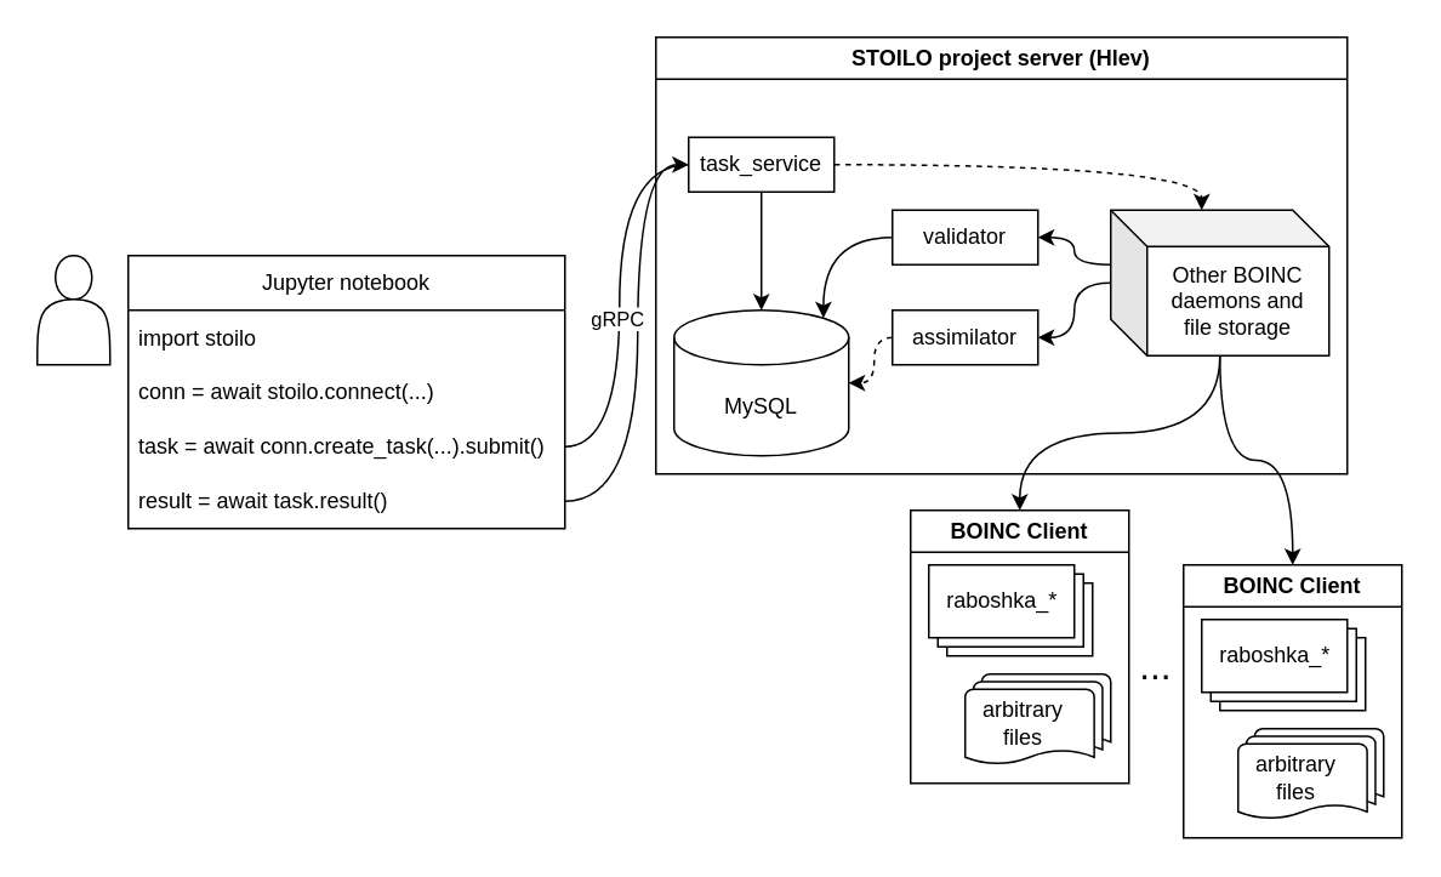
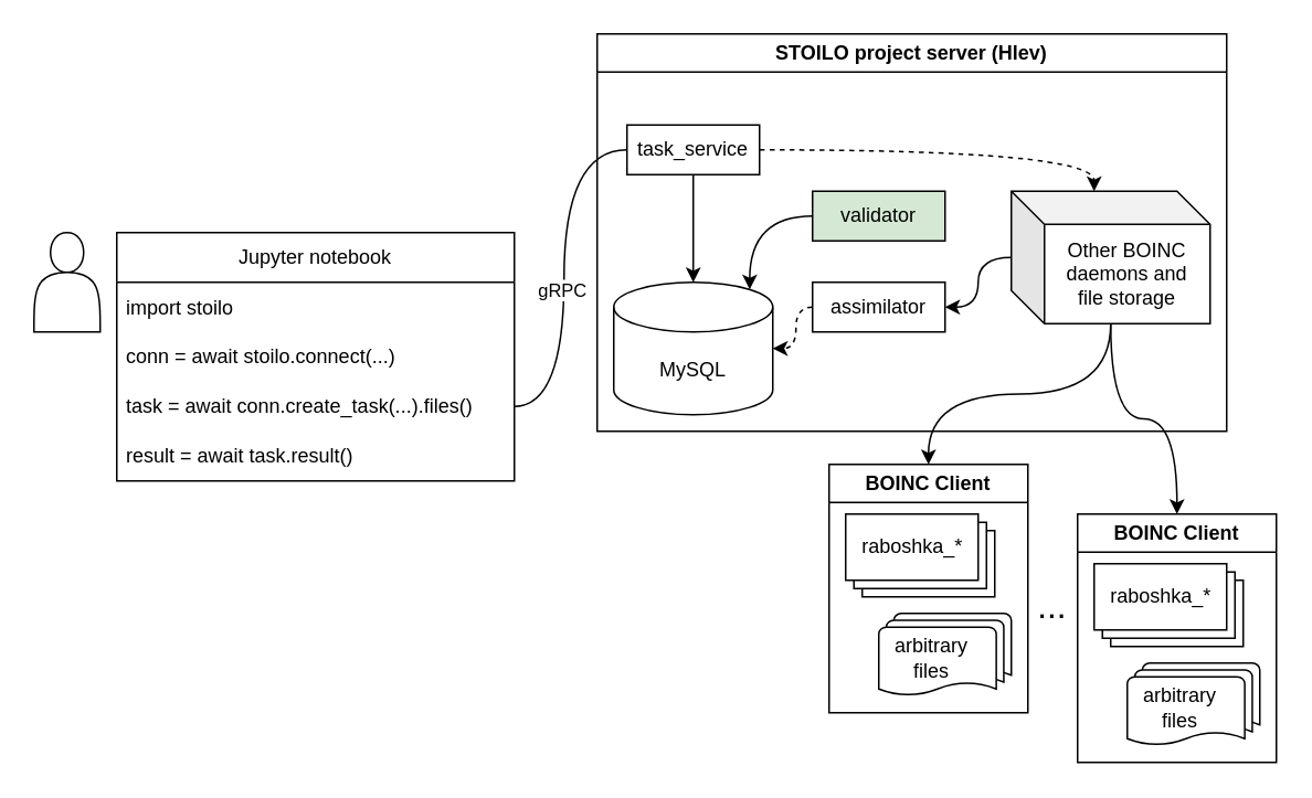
- <mxCell id="10" value="validator" style="whiteSpace=wrap;html=1;" vertex="1" parent="4"><mxGeometry x="130" y="95" width="80" height="30" as="geometry" /></mxCell>
+ <mxCell id="10" value="validator" style="whiteSpace=wrap;html=1;fillColor=#d5e8d4;" vertex="1" parent="4"><mxGeometry x="130" y="95" width="80" height="30" as="geometry" /></mxCell>
- <mxCell id="7" style="edgeStyle=orthogonalEdgeStyle;rounded=0;orthogonalLoop=1;jettySize=auto;html=1;entryX=1;entryY=0.5;entryDx=0;entryDy=0;curved=1;exitX=0;exitY=0;exitDx=0;exitDy=30;exitPerimeter=0;" edge="1" parent="4" source="9" target="10"><mxGeometry relative="1" as="geometry" /></mxCell>
- <mxCell id="2" value="" style="edgeStyle=orthogonalEdgeStyle;rounded=0;orthogonalLoop=1;jettySize=auto;html=1;entryX=0;entryY=0.5;entryDx=0;entryDy=0;curved=1;endArrow=classic;startFill=0;endFill=1;" edge="1" parent="1" source="19" target="5"><mxGeometry x="0.001" relative="1" as="geometry"><Array as="points"><mxPoint x="350" y="275" /><mxPoint x="350" y="90" /></Array><mxPoint as="offset" /></mxGeometry></mxCell>
- <mxCell id="18" value="&lt;div&gt;task = await conn.create_task(...&lt;span style=&quot;background-color: transparent; color: light-dark(rgb(0, 0, 0), rgb(255, 255, 255));&quot;&gt;).submit()&lt;/span&gt;&lt;/div&gt;" style="text;strokeColor=none;fillColor=none;align=left;verticalAlign=middle;spacingLeft=4;spacingRight=4;overflow=hidden;points=[[0,0.5],[1,0.5]];portConstraint=eastwest;rotatable=0;whiteSpace=wrap;html=1;" vertex="1" parent="16"><mxGeometry y="90" width="240" height="30" as="geometry" /></mxCell>
+ <mxCell id="18" value="&lt;div&gt;task = await conn.create_task(...&lt;span style=&quot;background-color: transparent; color: light-dark(rgb(0, 0, 0), rgb(255, 255, 255));&quot;&gt;).files()&lt;/span&gt;&lt;/div&gt;" style="text;strokeColor=none;fillColor=none;align=left;verticalAlign=middle;spacingLeft=4;spacingRight=4;overflow=hidden;points=[[0,0.5],[1,0.5]];portConstraint=eastwest;rotatable=0;whiteSpace=wrap;html=1;" vertex="1" parent="16"><mxGeometry y="90" width="240" height="30" as="geometry" /></mxCell>
